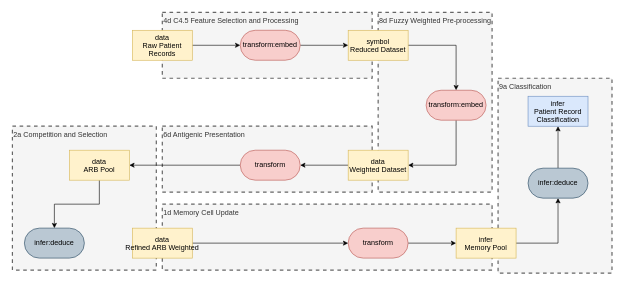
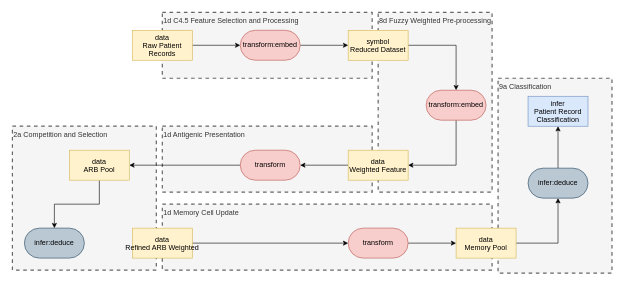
- <mxCell id="7" value="4d C4.5 Feature Selection and Processing" style="text;html=1;align=left;verticalAlign=top;whiteSpace=wrap;rounded=0;dashed=1;fillColor=#f5f5f5;fontColor=#333333;strokeColor=#666666;strokeWidth=2;" name="text" vertex="1" parent="1"><mxGeometry x="270" y="20" width="350" height="110" as="geometry" /></mxCell>
+ <mxCell id="7" value="1d C4.5 Feature Selection and Processing" style="text;html=1;align=left;verticalAlign=top;whiteSpace=wrap;rounded=0;dashed=1;fillColor=#f5f5f5;fontColor=#333333;strokeColor=#666666;strokeWidth=2;" name="text" vertex="1" parent="1"><mxGeometry x="270" y="20" width="350" height="110" as="geometry" /></mxCell>
- <mxCell id="5" value="6d Antigenic Presentation" style="text;html=1;align=left;verticalAlign=top;whiteSpace=wrap;rounded=0;dashed=1;fillColor=#f5f5f5;fontColor=#333333;strokeColor=#666666;strokeWidth=2;" name="text" vertex="1" parent="1"><mxGeometry x="270" y="210" width="350" height="110" as="geometry" /></mxCell>
+ <mxCell id="5" value="1d Antigenic Presentation" style="text;html=1;align=left;verticalAlign=top;whiteSpace=wrap;rounded=0;dashed=1;fillColor=#f5f5f5;fontColor=#333333;strokeColor=#666666;strokeWidth=2;" name="text" vertex="1" parent="1"><mxGeometry x="270" y="210" width="350" height="110" as="geometry" /></mxCell>
- <mxCell id="17" value="data&#10;Weighted Dataset" style="rectangle;fillColor=#fff2cc;strokeColor=#d6b656;" name="data" vertex="1" parent="1"><mxGeometry x="580" y="250" width="100" height="50" as="geometry" /></mxCell>
+ <mxCell id="17" value="data&#10;Weighted Feature" style="rectangle;fillColor=#fff2cc;strokeColor=#d6b656;" name="data" vertex="1" parent="1"><mxGeometry x="580" y="250" width="100" height="50" as="geometry" /></mxCell>
- <mxCell id="28" value="infer&#10;Memory Pool" style="rectangle;fillColor=#fff2cc;strokeColor=#d6b656;" name="data" vertex="1" parent="1"><mxGeometry x="760" y="380" width="100" height="50" as="geometry" /></mxCell>
+ <mxCell id="28" value="data&#10;Memory Pool" style="rectangle;fillColor=#fff2cc;strokeColor=#d6b656;" name="data" vertex="1" parent="1"><mxGeometry x="760" y="380" width="100" height="50" as="geometry" /></mxCell>
